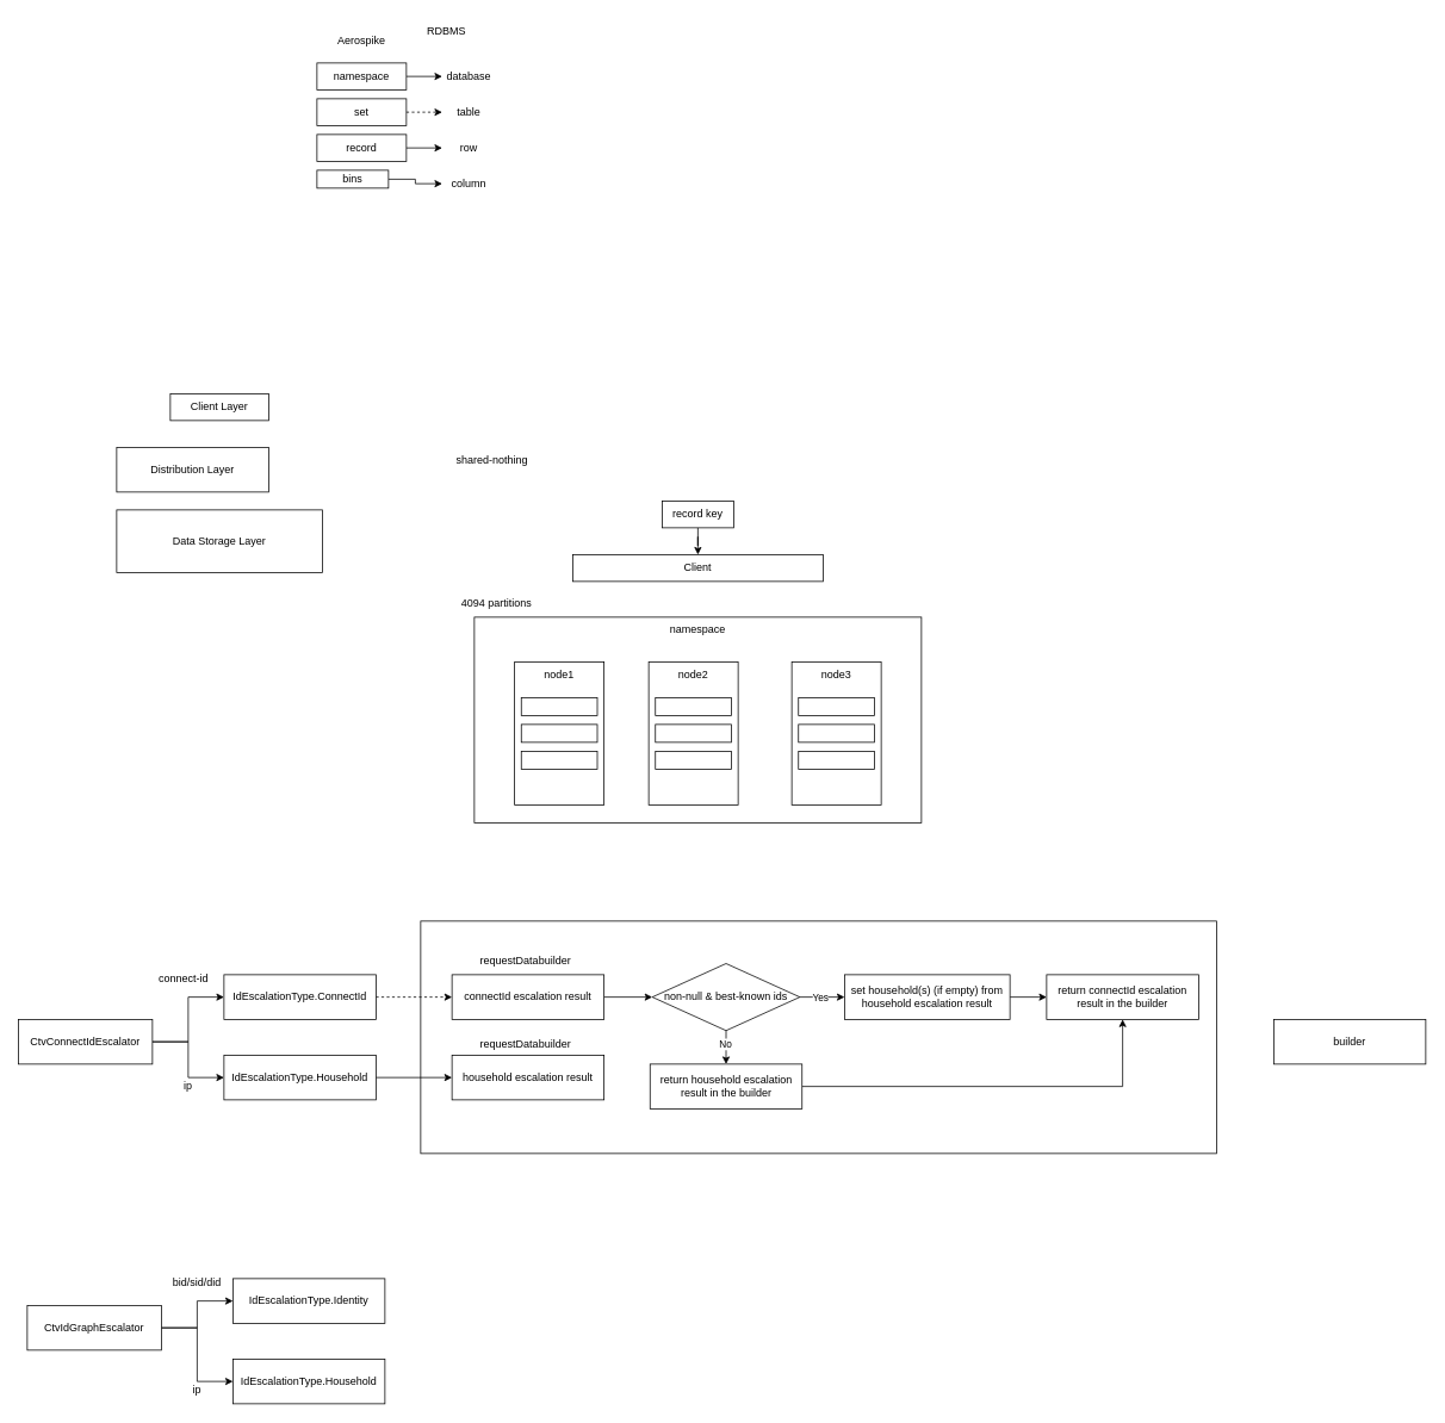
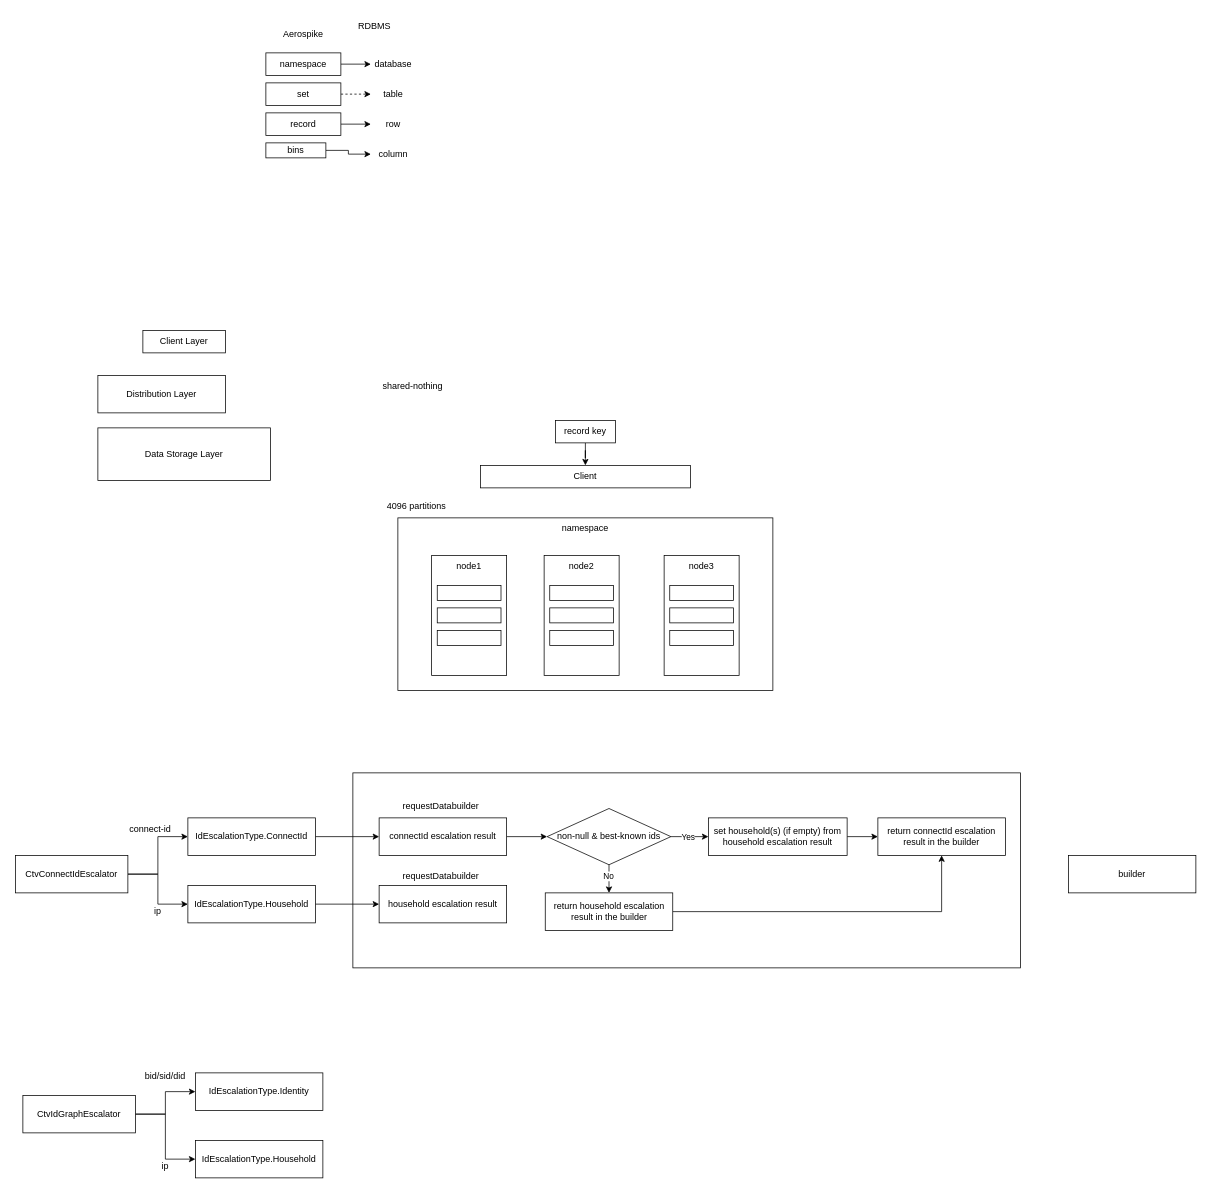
- <mxCell id="37" value="4094 partitions" style="text;html=1;strokeColor=none;fillColor=none;align=center;verticalAlign=middle;whiteSpace=wrap;rounded=0;" parent="1" vertex="1"><mxGeometry x="500" y="660" width="110" height="30" as="geometry" /></mxCell>
+ <mxCell id="37" value="4096 partitions" style="text;html=1;strokeColor=none;fillColor=none;align=center;verticalAlign=middle;whiteSpace=wrap;rounded=0;" parent="1" vertex="1"><mxGeometry x="500" y="660" width="110" height="30" as="geometry" /></mxCell>
- <mxCell id="53" value="connect-id" style="text;html=1;strokeColor=none;fillColor=none;align=center;verticalAlign=middle;whiteSpace=wrap;rounded=0;" vertex="1" parent="1"><mxGeometry x="175" y="1080" width="60" height="30" as="geometry" /></mxCell>
+ <mxCell id="53" value="connect-id" style="text;html=1;strokeColor=none;fillColor=none;align=center;verticalAlign=middle;whiteSpace=wrap;rounded=0;" vertex="1" parent="1"><mxGeometry x="170" y="1090" width="60" height="30" as="geometry" /></mxCell>
- <mxCell id="44" value="" style="edgeStyle=orthogonalEdgeStyle;rounded=0;orthogonalLoop=1;jettySize=auto;html=1;dashed=1;" edge="1" parent="1" source="45" target="51"><mxGeometry relative="1" as="geometry" /></mxCell>
+ <mxCell id="44" value="" style="edgeStyle=orthogonalEdgeStyle;rounded=0;orthogonalLoop=1;jettySize=auto;html=1;" edge="1" parent="1" source="45" target="51"><mxGeometry relative="1" as="geometry" /></mxCell>
